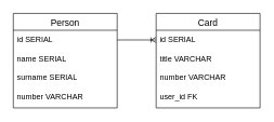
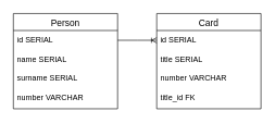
- <mxCell id="9" value="title VARCHAR" style="text;strokeColor=none;fillColor=none;spacingLeft=4;spacingRight=4;overflow=hidden;rotatable=0;points=[[0,0.5],[1,0.5]];portConstraint=eastwest;fontSize=12;whiteSpace=wrap;html=1;" vertex="1" parent="7"><mxGeometry y="56" width="160" height="30" as="geometry" /></mxCell>
+ <mxCell id="9" value="title SERIAL" style="text;strokeColor=none;fillColor=none;spacingLeft=4;spacingRight=4;overflow=hidden;rotatable=0;points=[[0,0.5],[1,0.5]];portConstraint=eastwest;fontSize=12;whiteSpace=wrap;html=1;" vertex="1" parent="7"><mxGeometry y="56" width="160" height="30" as="geometry" /></mxCell>
- <mxCell id="11" value="user_id FK" style="text;strokeColor=none;fillColor=none;spacingLeft=4;spacingRight=4;overflow=hidden;rotatable=0;points=[[0,0.5],[1,0.5]];portConstraint=eastwest;fontSize=12;whiteSpace=wrap;html=1;" vertex="1" parent="7"><mxGeometry y="116" width="160" height="30" as="geometry" /></mxCell>
+ <mxCell id="11" value="title_id FK" style="text;strokeColor=none;fillColor=none;spacingLeft=4;spacingRight=4;overflow=hidden;rotatable=0;points=[[0,0.5],[1,0.5]];portConstraint=eastwest;fontSize=12;whiteSpace=wrap;html=1;" vertex="1" parent="7"><mxGeometry y="116" width="160" height="30" as="geometry" /></mxCell>
